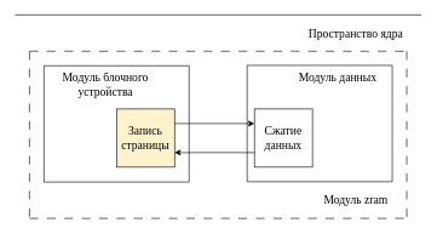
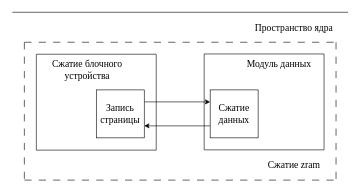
- <mxCell id="18" value="Модуль блочного устройства" style="text;html=1;strokeColor=none;fillColor=none;align=center;verticalAlign=middle;whiteSpace=wrap;rounded=0;fontFamily=Times New Roman;fontSize=16;" vertex="1" parent="1"><mxGeometry x="60" y="99.5" width="170" height="30" as="geometry" /></mxCell>
+ <mxCell id="18" value="Сжатие блочного устройства" style="text;html=1;strokeColor=none;fillColor=none;align=center;verticalAlign=middle;whiteSpace=wrap;rounded=0;fontFamily=Times New Roman;fontSize=16;" vertex="1" parent="1"><mxGeometry x="60" y="99.5" width="170" height="30" as="geometry" /></mxCell>
- <mxCell id="17" value="Запись страницы" style="rounded=0;whiteSpace=wrap;html=1;fontFamily=Times New Roman;fontSize=16;fillColor=#fff2cc;" vertex="1" parent="1"><mxGeometry x="160" y="149.5" width="80" height="80" as="geometry" /></mxCell>
+ <mxCell id="17" value="Запись страницы" style="rounded=0;whiteSpace=wrap;html=1;fontFamily=Times New Roman;fontSize=16;" vertex="1" parent="1"><mxGeometry x="160" y="149.5" width="80" height="80" as="geometry" /></mxCell>
- <mxCell id="5" value="Модуль zram" style="text;html=1;strokeColor=none;fillColor=none;align=center;verticalAlign=middle;whiteSpace=wrap;rounded=0;fontFamily=Times New Roman;fontSize=16;" parent="1" vertex="1"><mxGeometry x="440" y="260" width="100" height="30" as="geometry" /></mxCell>
+ <mxCell id="5" value="Сжатие zram" style="text;html=1;strokeColor=none;fillColor=none;align=center;verticalAlign=middle;whiteSpace=wrap;rounded=0;fontFamily=Times New Roman;fontSize=16;" parent="1" vertex="1"><mxGeometry x="440" y="260" width="100" height="30" as="geometry" /></mxCell>
